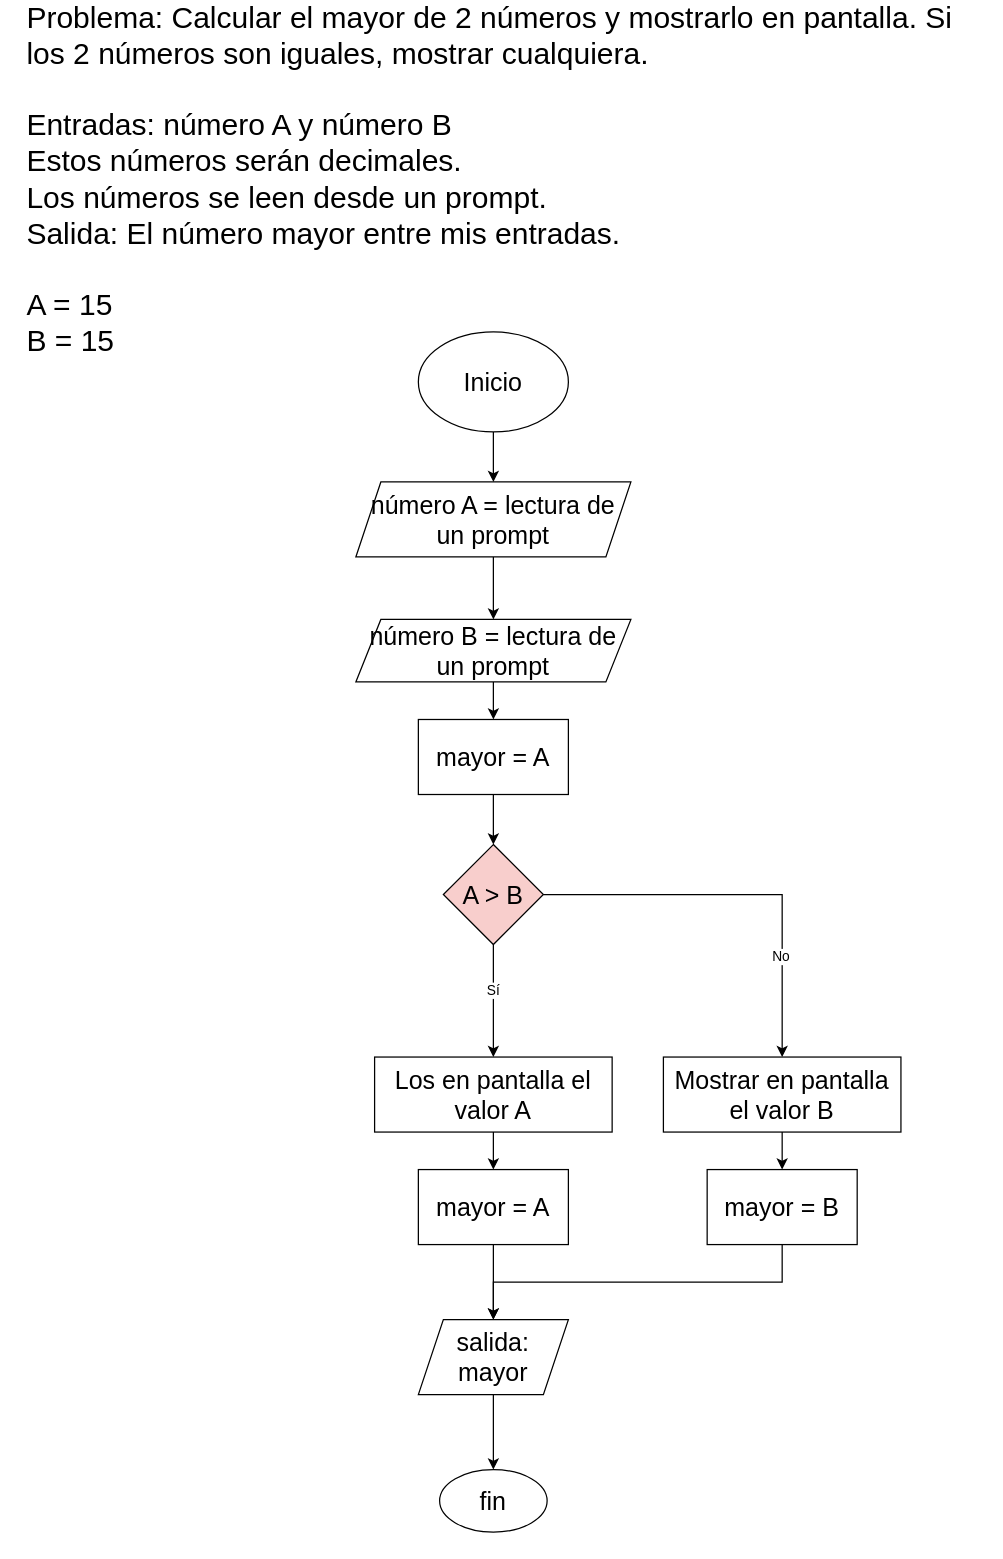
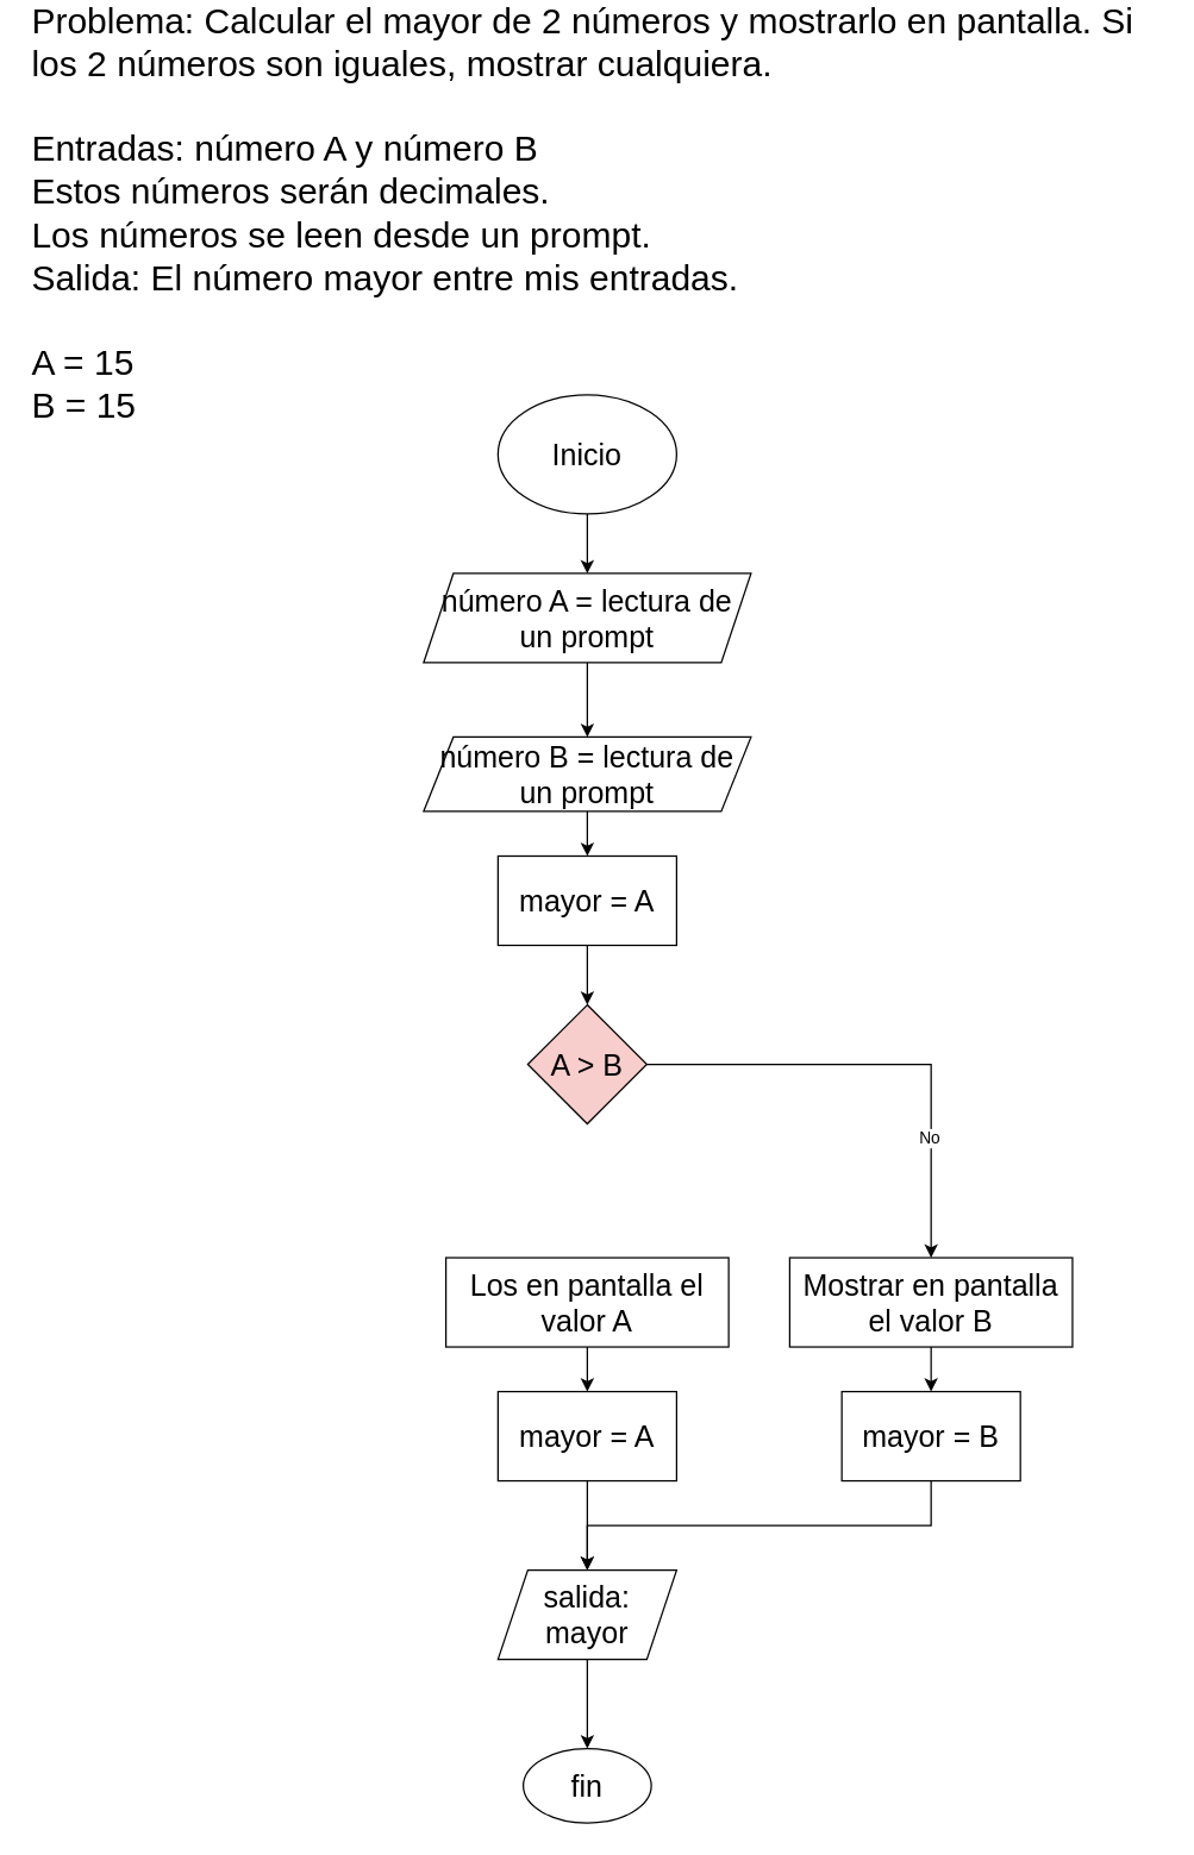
- <mxCell id="13" value="" style="endArrow=classic;html=1;rounded=0;entryX=0.5;entryY=0;entryDx=0;entryDy=0;exitX=0.5;exitY=1;exitDx=0;exitDy=0;" edge="1" parent="1" source="8" target="12"><mxGeometry width="50" height="50" relative="1" as="geometry"><mxPoint x="370" y="720" as="sourcePoint" /><mxPoint x="420" y="670" as="targetPoint" /></mxGeometry></mxCell>
- <mxCell id="14" value="Sí" style="edgeLabel;html=1;align=center;verticalAlign=middle;resizable=0;points=[];" vertex="1" connectable="0" parent="13"><mxGeometry x="-0.191" y="-1" relative="1" as="geometry"><mxPoint as="offset" /></mxGeometry></mxCell>
